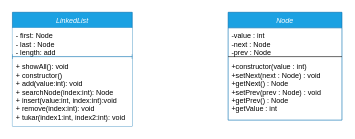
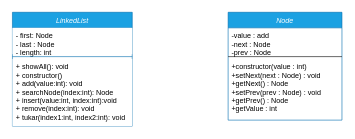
- <mxCell id="7" value="- first: Node&#10;- last : Node&#10;- length: add" style="text;strokeColor=none;fillColor=default;align=left;verticalAlign=top;spacingLeft=4;spacingRight=4;overflow=hidden;rotatable=0;points=[[0,0.5],[1,0.5]];portConstraint=eastwest;" vertex="1" parent="6"><mxGeometry y="26" width="200" height="44" as="geometry" /></mxCell>
+ <mxCell id="7" value="- first: Node&#10;- last : Node&#10;- length: int" style="text;strokeColor=none;fillColor=default;align=left;verticalAlign=top;spacingLeft=4;spacingRight=4;overflow=hidden;rotatable=0;points=[[0,0.5],[1,0.5]];portConstraint=eastwest;" vertex="1" parent="6"><mxGeometry y="26" width="200" height="44" as="geometry" /></mxCell>
- <mxCell id="3" value="-value : int&#10;-next : Node&#10;-prev : Node&#10;" style="text;align=left;verticalAlign=top;spacingLeft=4;spacingRight=4;overflow=hidden;rotatable=0;points=[[0,0.5],[1,0.5]];portConstraint=eastwest;" vertex="1" parent="2"><mxGeometry y="26" width="190" height="44" as="geometry" /></mxCell>
+ <mxCell id="3" value="-value : add&#10;-next : Node&#10;-prev : Node&#10;" style="text;align=left;verticalAlign=top;spacingLeft=4;spacingRight=4;overflow=hidden;rotatable=0;points=[[0,0.5],[1,0.5]];portConstraint=eastwest;" vertex="1" parent="2"><mxGeometry y="26" width="190" height="44" as="geometry" /></mxCell>
